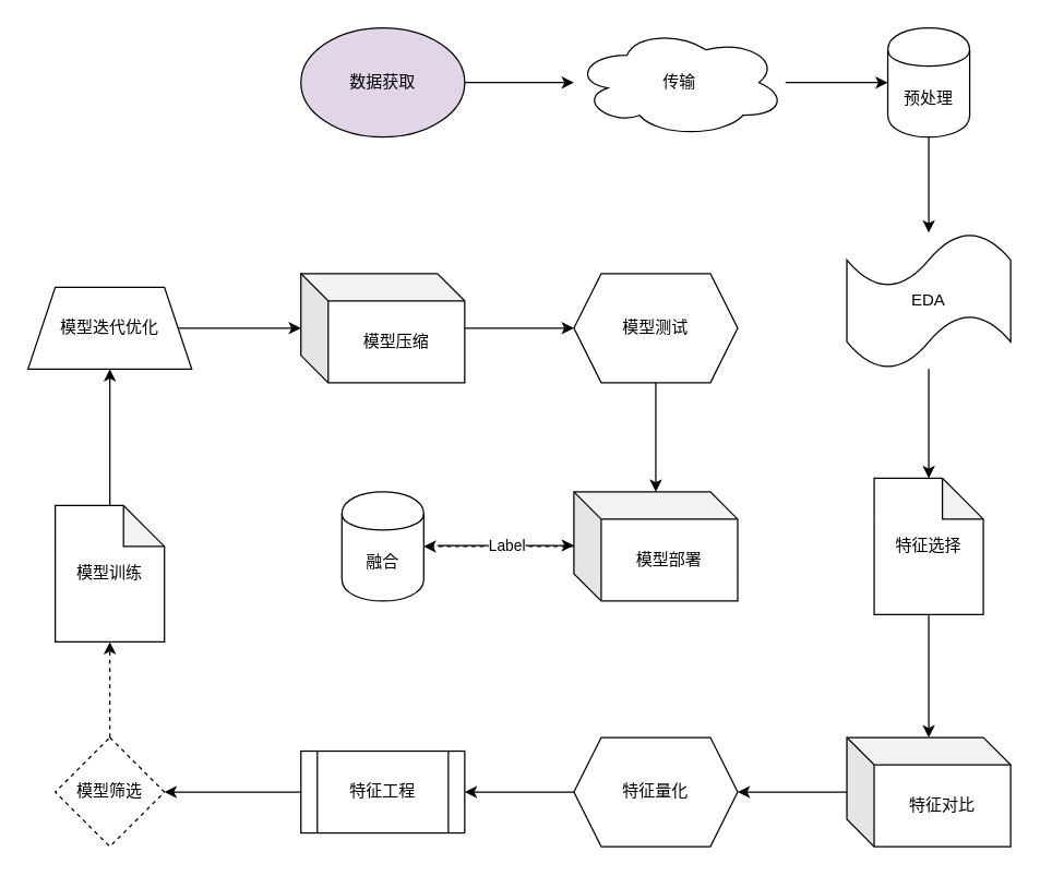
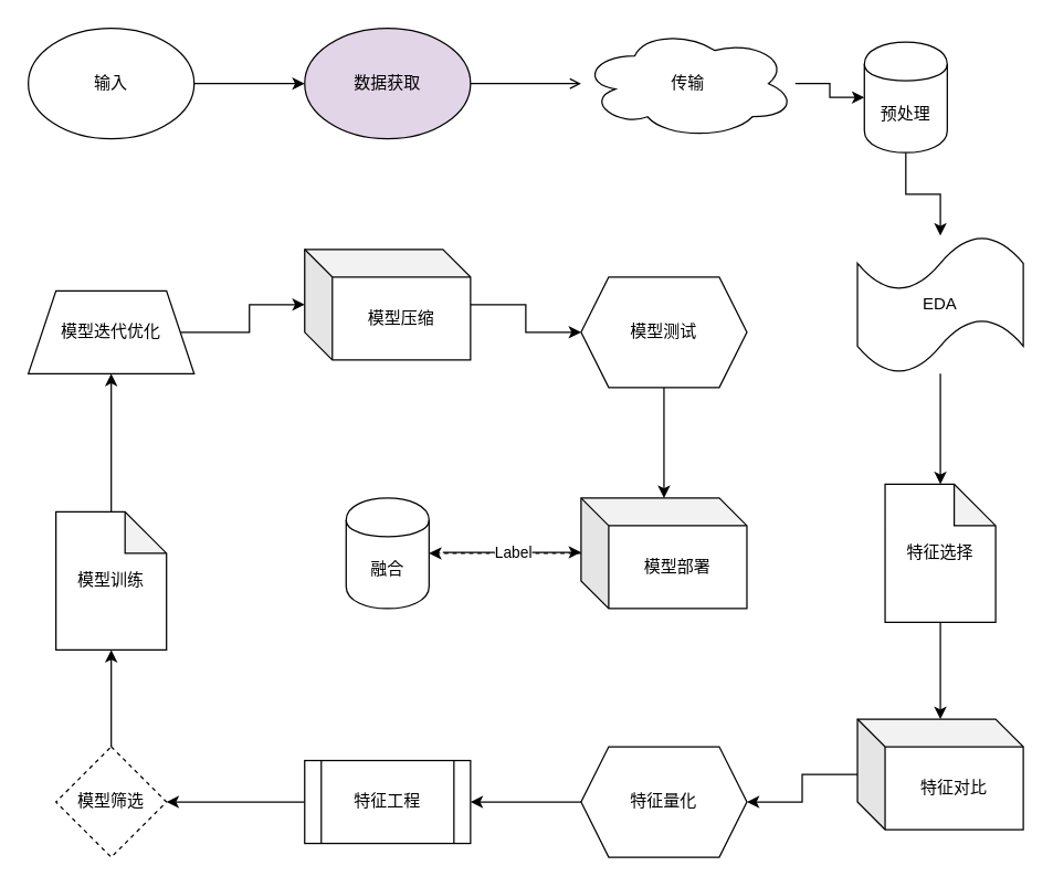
+ <mxCell id="3" value="输入" style="ellipse;whiteSpace=wrap;html=1;" parent="1" vertex="1"><mxGeometry x="20" y="20" width="120" height="80" as="geometry" /></mxCell>
+ <mxCell id="2" value="" style="edgeStyle=orthogonalEdgeStyle;rounded=0;orthogonalLoop=1;jettySize=auto;html=1;" parent="1" source="3" target="5" edge="1"><mxGeometry relative="1" as="geometry" /></mxCell>
- <mxCell id="4" value="" style="edgeStyle=orthogonalEdgeStyle;rounded=0;orthogonalLoop=1;jettySize=auto;html=1;" parent="1" source="5" target="7" edge="1"><mxGeometry relative="1" as="geometry" /></mxCell>
+ <mxCell id="4" value="" style="edgeStyle=orthogonalEdgeStyle;rounded=0;orthogonalLoop=1;jettySize=auto;html=1;endArrow=open;" parent="1" source="5" target="7" edge="1"><mxGeometry relative="1" as="geometry" /></mxCell>
- <mxCell id="9" value="预处理" style="shape=cylinder;whiteSpace=wrap;html=1;boundedLbl=1;backgroundOutline=1;" parent="1" vertex="1"><mxGeometry x="650" y="20" width="60" height="80" as="geometry" /></mxCell>
+ <mxCell id="9" value="预处理" style="shape=cylinder;whiteSpace=wrap;html=1;boundedLbl=1;backgroundOutline=1;" parent="1" vertex="1"><mxGeometry x="625" y="30" width="60" height="80" as="geometry" /></mxCell>
- <mxCell id="27" value="模型压缩" style="shape=cube;whiteSpace=wrap;html=1;boundedLbl=1;backgroundOutline=1;darkOpacity=0.05;darkOpacity2=0.1;" parent="1" vertex="1"><mxGeometry x="220" y="200" width="120" height="80" as="geometry" /></mxCell>
+ <mxCell id="27" value="模型压缩" style="shape=cube;whiteSpace=wrap;html=1;boundedLbl=1;backgroundOutline=1;darkOpacity=0.05;darkOpacity2=0.1;" parent="1" vertex="1"><mxGeometry x="220" y="180" width="120" height="80" as="geometry" /></mxCell>
- <mxCell id="20" value="" style="edgeStyle=orthogonalEdgeStyle;rounded=0;orthogonalLoop=1;jettySize=auto;html=1;dashed=1;" parent="1" source="21" target="23" edge="1"><mxGeometry relative="1" as="geometry" /></mxCell>
+ <mxCell id="20" value="" style="edgeStyle=orthogonalEdgeStyle;rounded=0;orthogonalLoop=1;jettySize=auto;html=1;" parent="1" source="21" target="23" edge="1"><mxGeometry relative="1" as="geometry" /></mxCell>
- <mxCell id="15" value="特征对比" style="shape=cube;whiteSpace=wrap;html=1;boundedLbl=1;backgroundOutline=1;darkOpacity=0.05;darkOpacity2=0.1;" parent="1" vertex="1"><mxGeometry x="620" y="540" width="120" height="80" as="geometry" /></mxCell>
+ <mxCell id="15" value="特征对比" style="shape=cube;whiteSpace=wrap;html=1;boundedLbl=1;backgroundOutline=1;darkOpacity=0.05;darkOpacity2=0.1;" parent="1" vertex="1"><mxGeometry x="620" y="520" width="120" height="80" as="geometry" /></mxCell>
